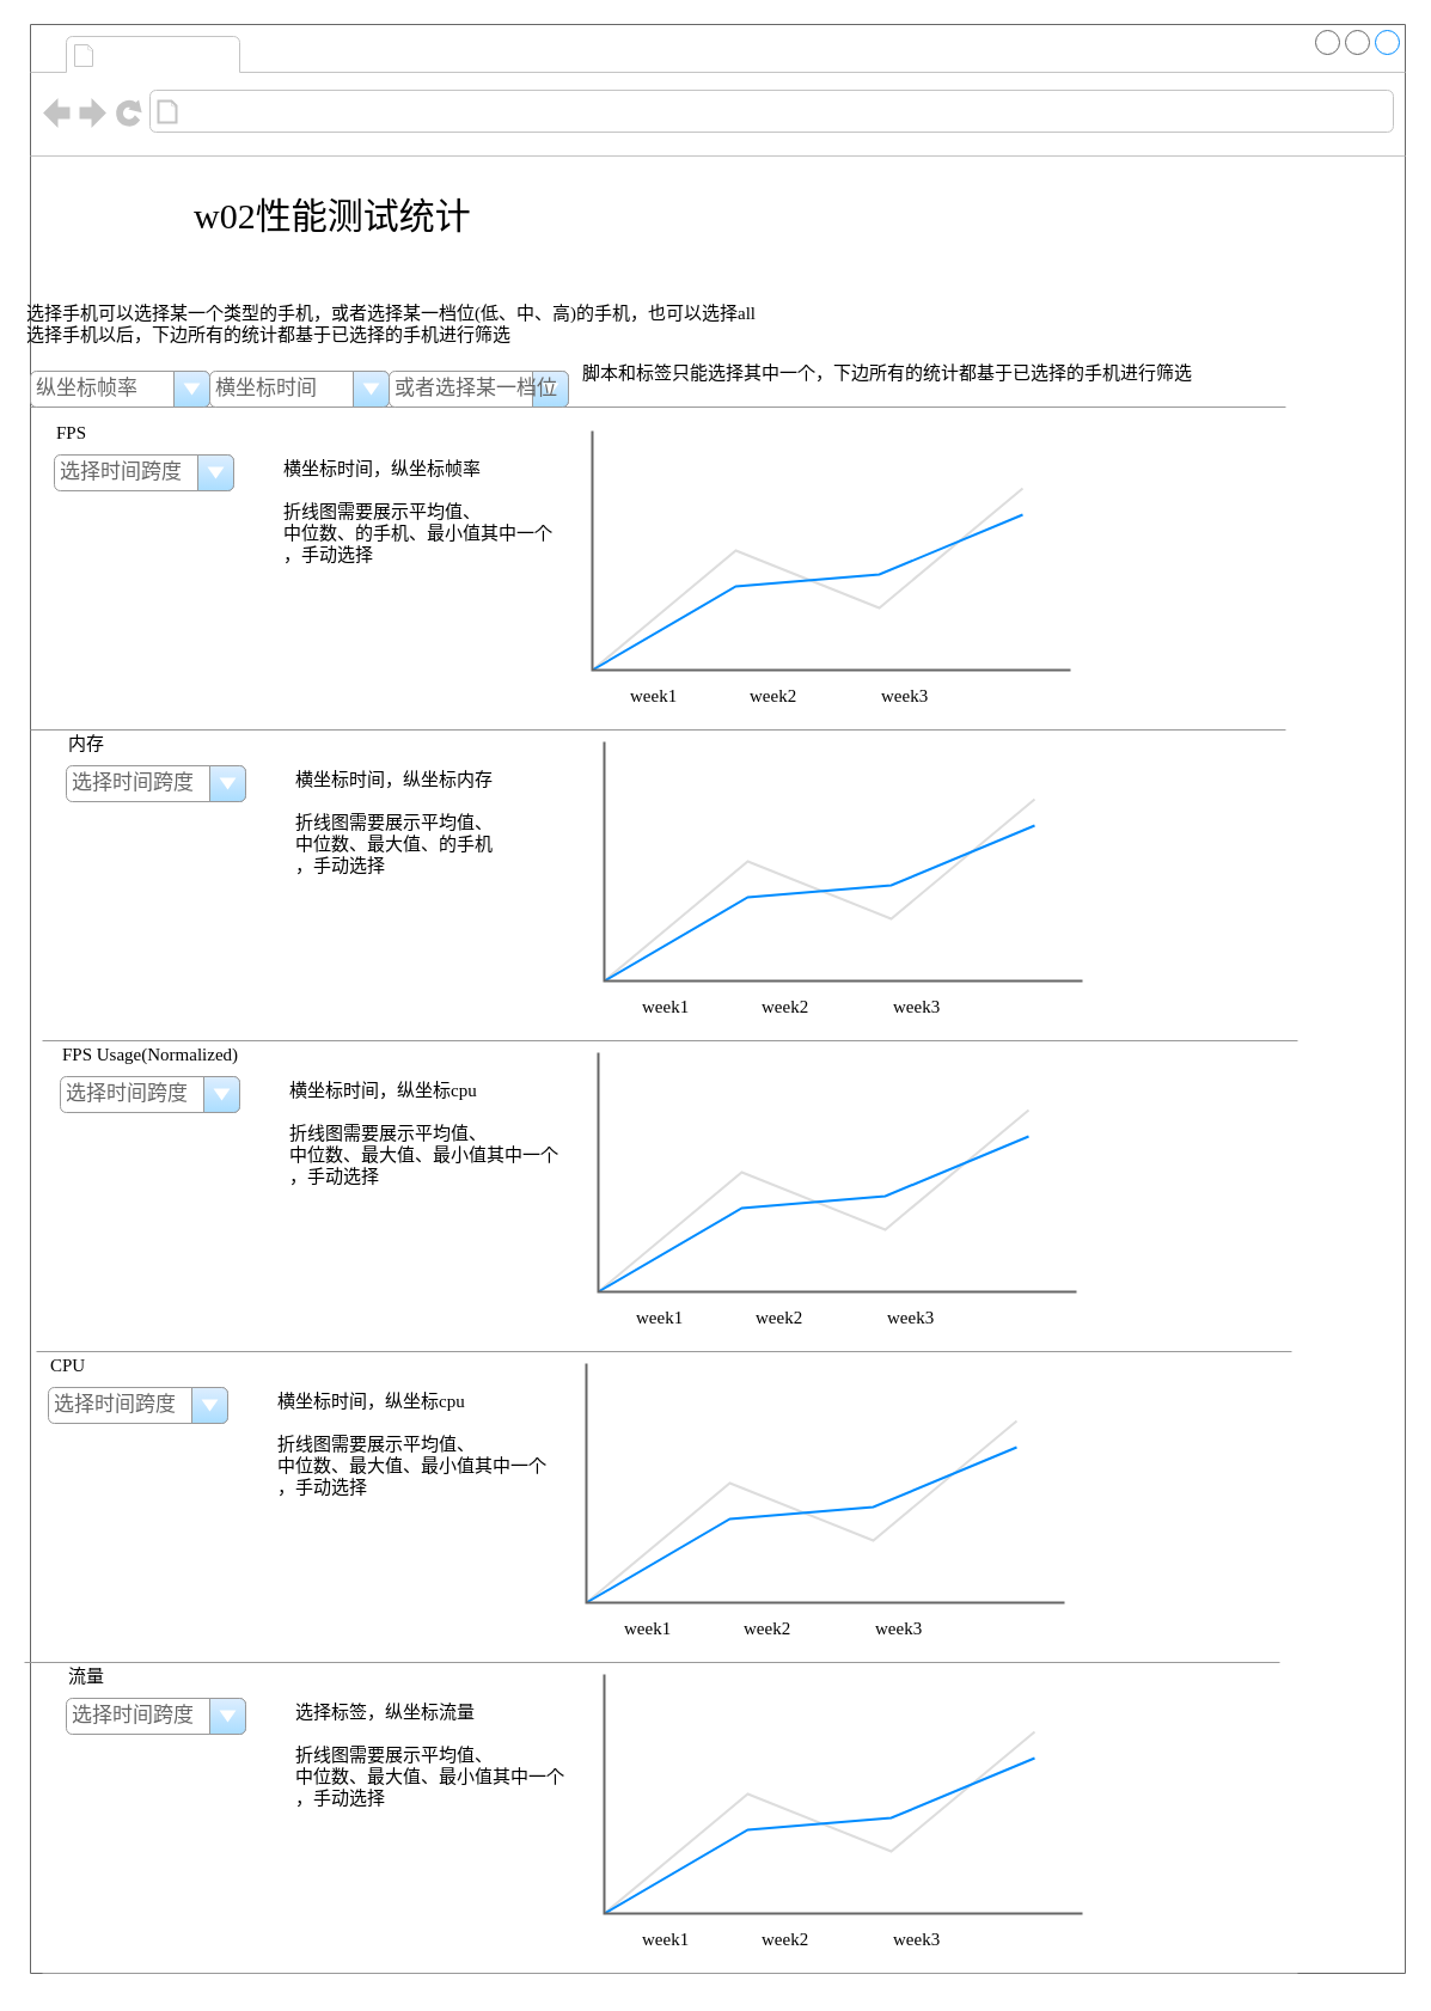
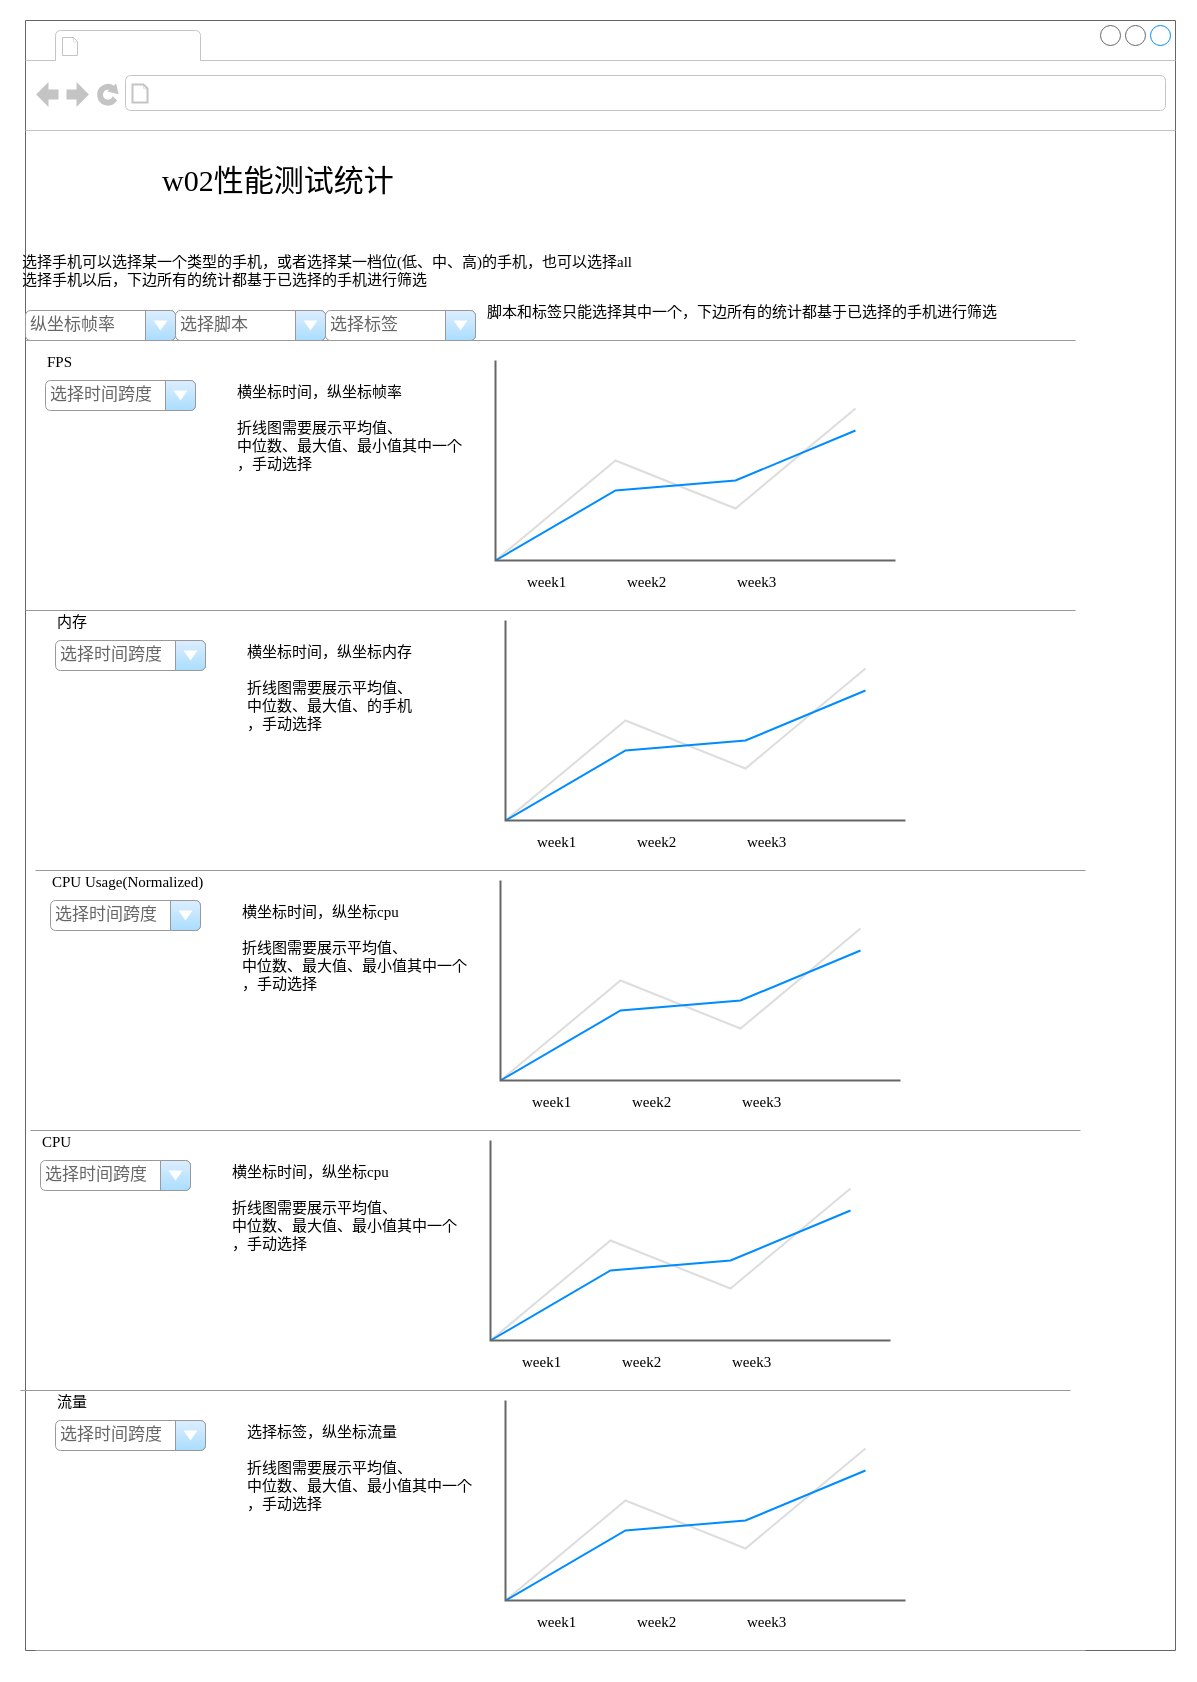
- <mxCell id="15" value="横坐标时间" style="strokeWidth=1;shadow=0;dashed=0;align=center;html=1;shape=mxgraph.mockup.forms.comboBox;strokeColor=#999999;fillColor=#ddeeff;align=left;fillColor2=#aaddff;mainText=;fontColor=#666666;fontSize=17;spacingLeft=3;" parent="2" vertex="1"><mxGeometry x="150" y="290" width="150" height="30" as="geometry" /></mxCell>
+ <mxCell id="15" value="选择脚本" style="strokeWidth=1;shadow=0;dashed=0;align=center;html=1;shape=mxgraph.mockup.forms.comboBox;strokeColor=#999999;fillColor=#ddeeff;align=left;fillColor2=#aaddff;mainText=;fontColor=#666666;fontSize=17;spacingLeft=3;" parent="2" vertex="1"><mxGeometry x="150" y="290" width="150" height="30" as="geometry" /></mxCell>
- <mxCell id="16" value="或者选择某一档位" style="strokeWidth=1;shadow=0;dashed=0;align=center;html=1;shape=mxgraph.mockup.forms.comboBox;strokeColor=#999999;fillColor=#ddeeff;align=left;fillColor2=#aaddff;mainText=;fontColor=#666666;fontSize=17;spacingLeft=3;" parent="2" vertex="1"><mxGeometry x="300" y="290" width="150" height="30" as="geometry" /></mxCell>
+ <mxCell id="16" value="选择标签" style="strokeWidth=1;shadow=0;dashed=0;align=center;html=1;shape=mxgraph.mockup.forms.comboBox;strokeColor=#999999;fillColor=#ddeeff;align=left;fillColor2=#aaddff;mainText=;fontColor=#666666;fontSize=17;spacingLeft=3;" parent="2" vertex="1"><mxGeometry x="300" y="290" width="150" height="30" as="geometry" /></mxCell>
- <mxCell id="11" value="横坐标时间，纵坐标帧率&lt;br&gt;&lt;br&gt;折线图需要展示平均值、&lt;br&gt;中位数、的手机、最小值其中一个&lt;br&gt;，手动选择" style="text;html=1;points=[];align=left;verticalAlign=top;spacingTop=-4;fontSize=15;fontFamily=Verdana" parent="2" vertex="1"><mxGeometry x="210" y="360" width="240" height="180" as="geometry" /></mxCell>
+ <mxCell id="11" value="横坐标时间，纵坐标帧率&lt;br&gt;&lt;br&gt;折线图需要展示平均值、&lt;br&gt;中位数、最大值、最小值其中一个&lt;br&gt;，手动选择" style="text;html=1;points=[];align=left;verticalAlign=top;spacingTop=-4;fontSize=15;fontFamily=Verdana" parent="2" vertex="1"><mxGeometry x="210" y="360" width="240" height="180" as="geometry" /></mxCell>
- <mxCell id="26" value="&lt;div&gt;FPS Usage(Normalized)&lt;/div&gt;" style="text;html=1;points=[];align=left;verticalAlign=top;spacingTop=-4;fontSize=15;fontFamily=Verdana" parent="2" vertex="1"><mxGeometry x="25" y="850" width="250" height="50" as="geometry" /></mxCell>
+ <mxCell id="26" value="&lt;div&gt;CPU Usage(Normalized)&lt;/div&gt;" style="text;html=1;points=[];align=left;verticalAlign=top;spacingTop=-4;fontSize=15;fontFamily=Verdana" parent="2" vertex="1"><mxGeometry x="25" y="850" width="250" height="50" as="geometry" /></mxCell>
